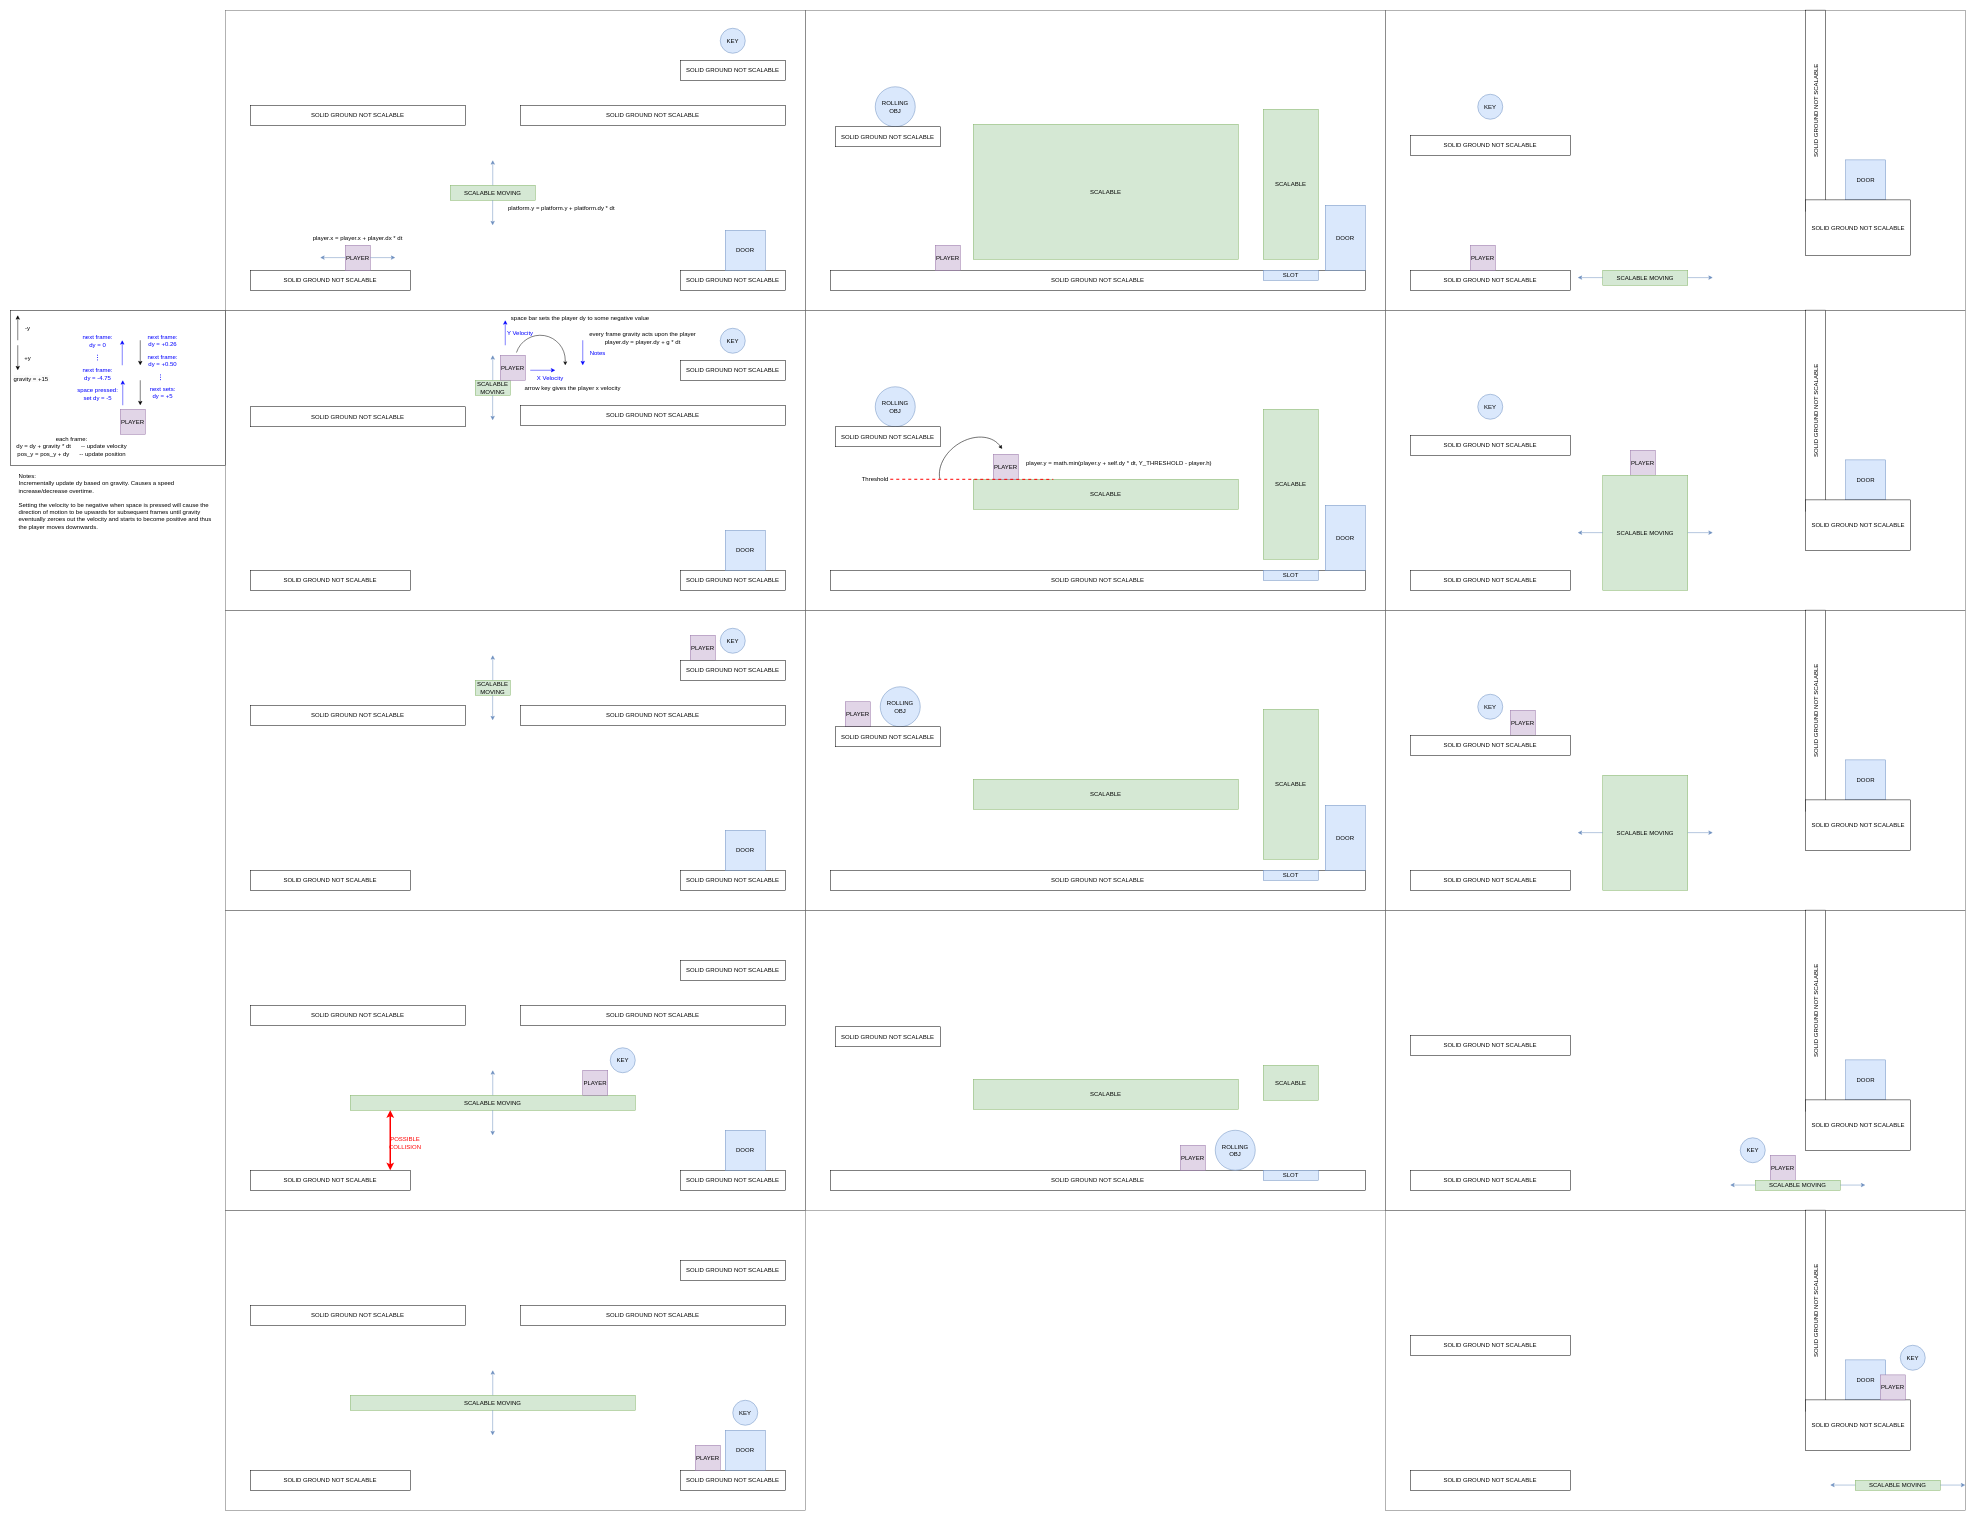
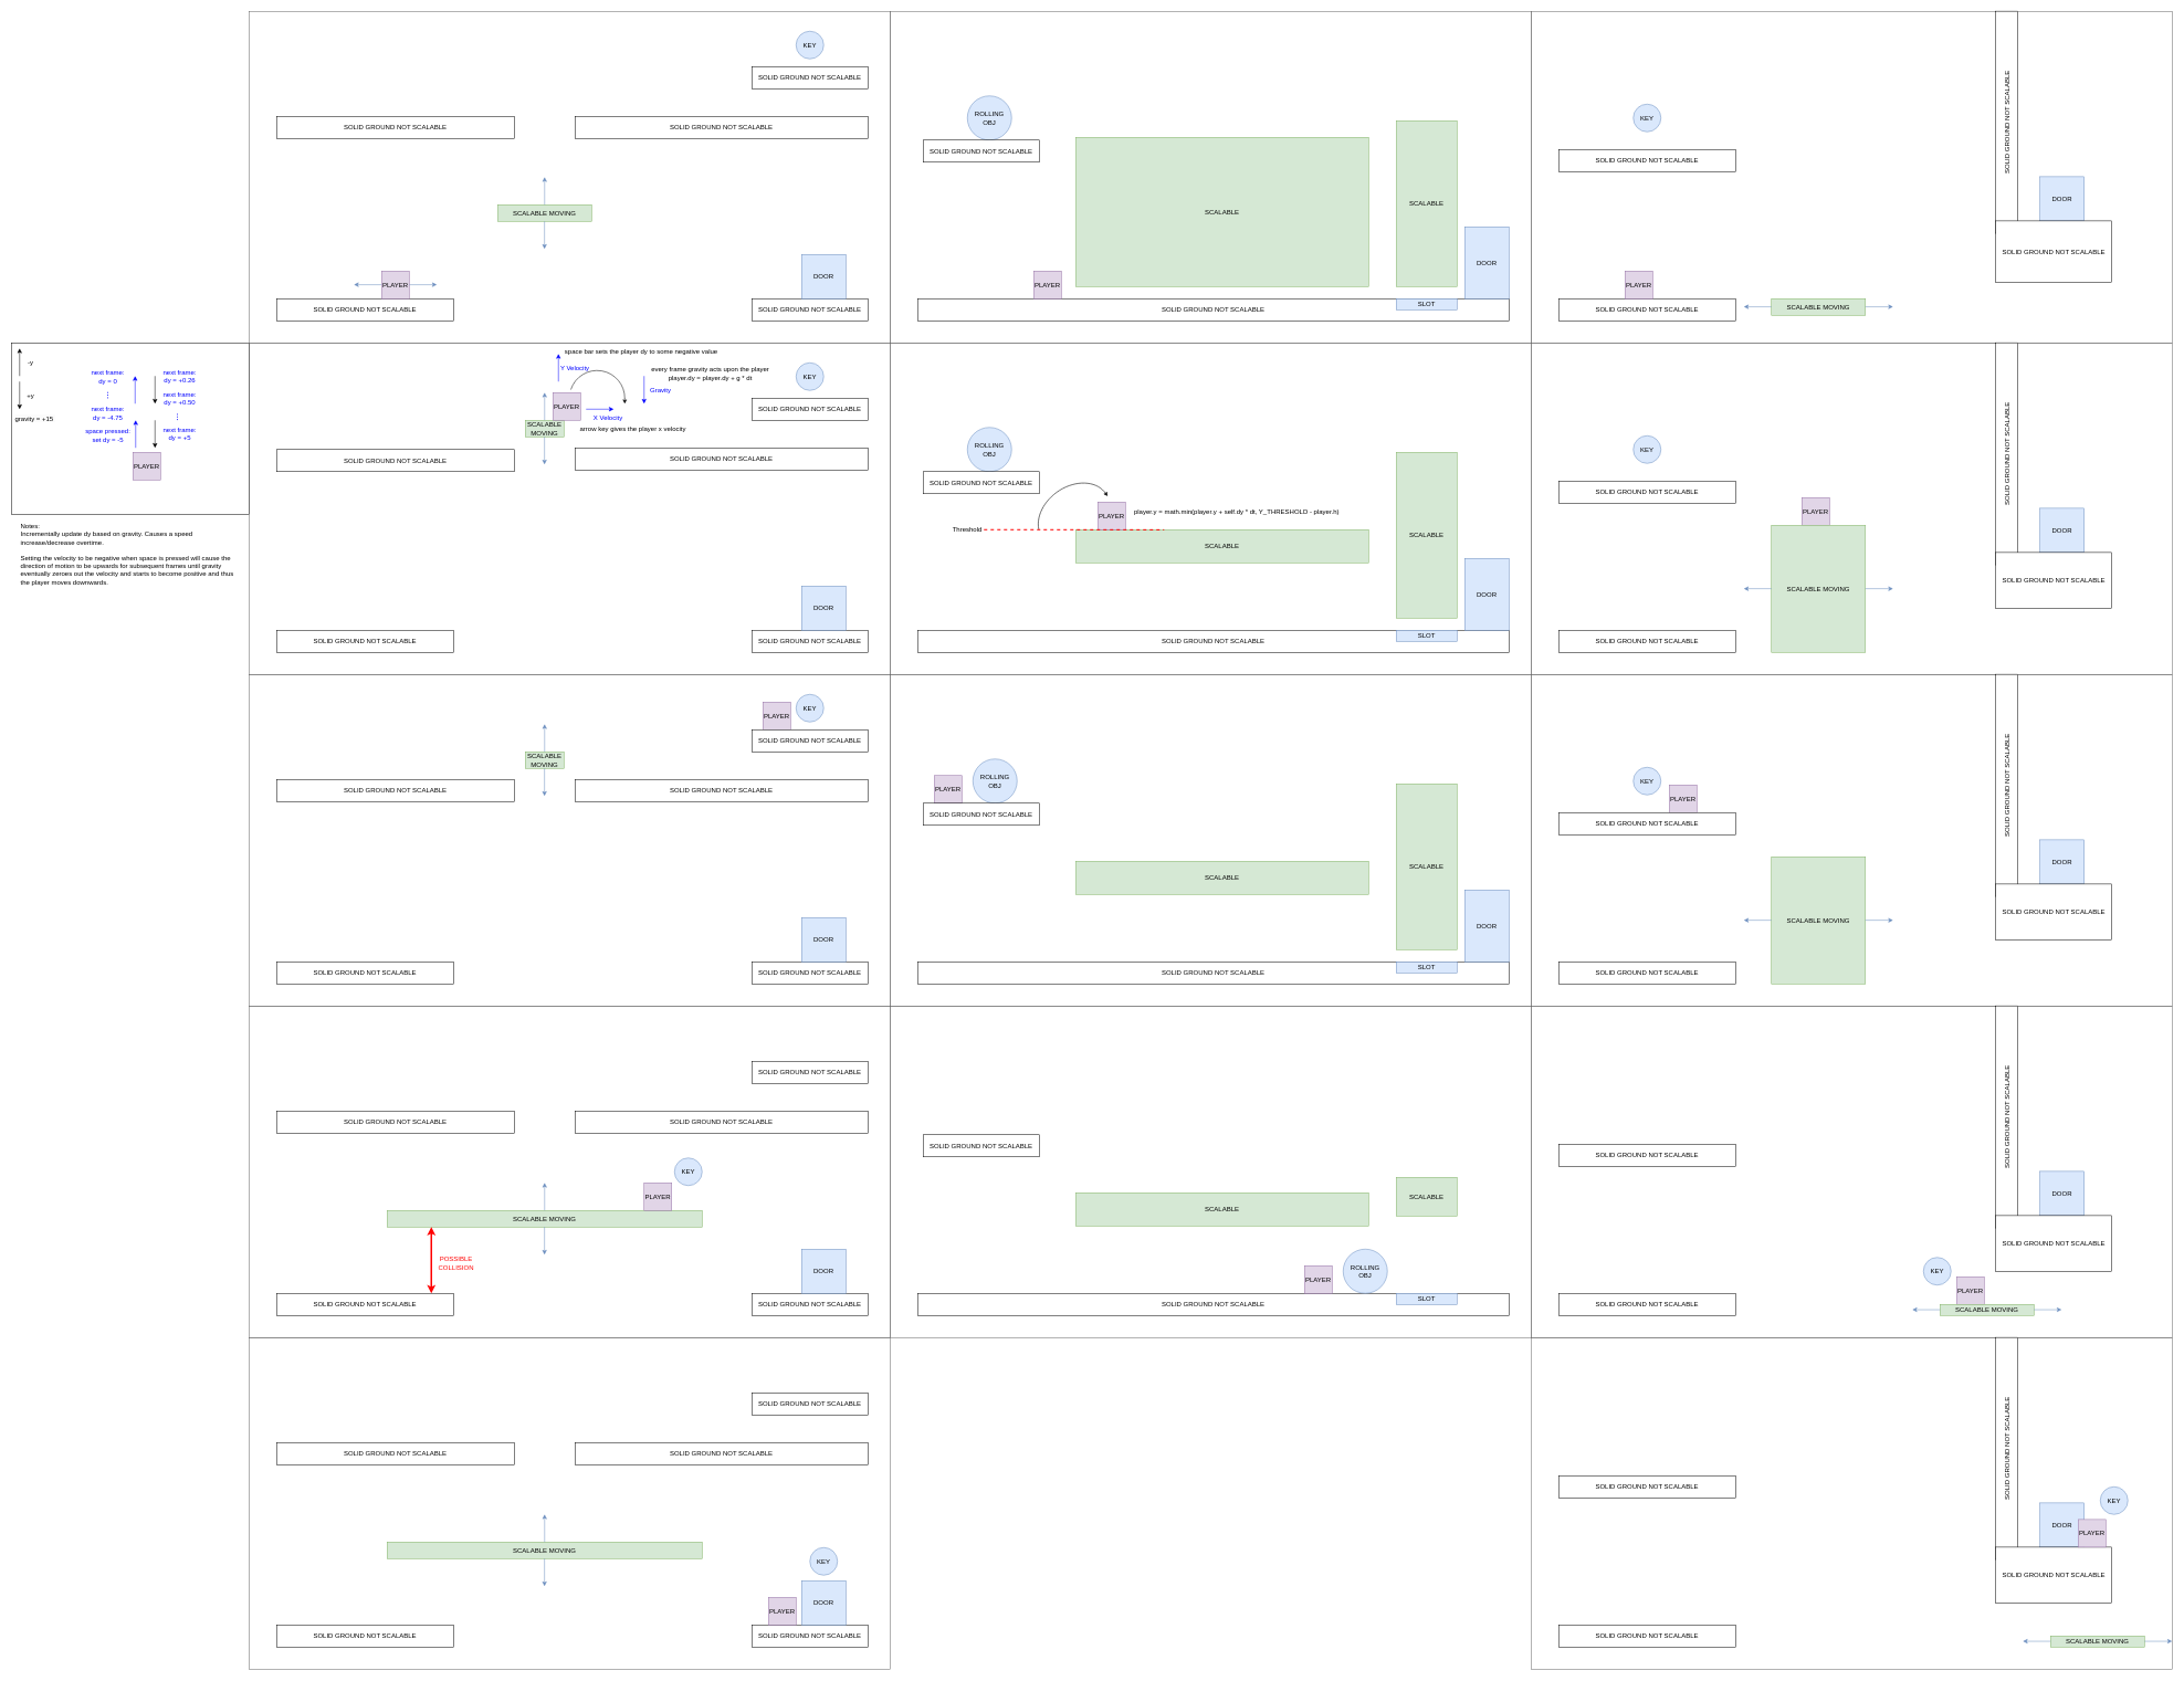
- <mxCell id="101" value="platform.y = platform.y + platform.dy * dt" style="text;html=1;strokeColor=none;fillColor=none;align=center;verticalAlign=middle;whiteSpace=wrap;rounded=0;" parent="1" vertex="1"><mxGeometry x="1000" y="400" width="245" height="30" as="geometry" /></mxCell>
- <mxCell id="100" value="player.x = player.x + player.dx * dt" style="text;html=1;strokeColor=none;fillColor=none;align=center;verticalAlign=middle;whiteSpace=wrap;rounded=0;" parent="1" vertex="1"><mxGeometry x="610" y="460" width="210" height="30" as="geometry" /></mxCell>
- <mxCell id="106" value="Notes" style="text;html=1;strokeColor=none;fillColor=none;align=center;verticalAlign=middle;whiteSpace=wrap;rounded=0;fontColor=#0000FF;" parent="1" vertex="1"><mxGeometry x="1165" y="690" width="60" height="30" as="geometry" /></mxCell>
+ <mxCell id="106" value="Gravity" style="text;html=1;strokeColor=none;fillColor=none;align=center;verticalAlign=middle;whiteSpace=wrap;rounded=0;fontColor=#0000FF;" parent="1" vertex="1"><mxGeometry x="1165" y="690" width="60" height="30" as="geometry" /></mxCell>
- <mxCell id="130" value="next sets:&lt;br&gt;dy = +5" style="text;html=1;strokeColor=none;fillColor=none;align=center;verticalAlign=middle;whiteSpace=wrap;rounded=0;fontColor=#0000FF;" parent="1" vertex="1"><mxGeometry x="280" y="760" width="90" height="47" as="geometry" /></mxCell>
+ <mxCell id="130" value="next frame:&lt;br&gt;dy = +5" style="text;html=1;strokeColor=none;fillColor=none;align=center;verticalAlign=middle;whiteSpace=wrap;rounded=0;fontColor=#0000FF;" parent="1" vertex="1"><mxGeometry x="280" y="760" width="90" height="47" as="geometry" /></mxCell>
- <mxCell id="124" value="&lt;font color=&quot;#000000&quot;&gt;each frame:&lt;br&gt;dy = dy + gravity * dt&amp;nbsp; &amp;nbsp; &amp;nbsp; -- update velocity&lt;br&gt;pos_y = pos_y + dy&amp;nbsp;&amp;nbsp;&amp;nbsp; &amp;nbsp; -- update position&lt;/font&gt;" style="text;html=1;strokeColor=none;fillColor=none;align=center;verticalAlign=middle;whiteSpace=wrap;rounded=0;fontColor=#0000FF;" parent="1" vertex="1"><mxGeometry x="20" y="868" width="246" height="47" as="geometry" /></mxCell>
- <mxCell id="97" value="POSSIBLE COLLISION" style="text;html=1;strokeColor=none;fillColor=none;align=center;verticalAlign=middle;whiteSpace=wrap;rounded=0;fontColor=#FF0000;" parent="1" vertex="1"><mxGeometry x="765" y="2270" width="90" height="30" as="geometry" /></mxCell>
+ <mxCell id="97" value="POSSIBLE COLLISION" style="text;html=1;strokeColor=none;fillColor=none;align=center;verticalAlign=middle;whiteSpace=wrap;rounded=0;fontColor=#FF0000;" parent="1" vertex="1"><mxGeometry x="780" y="2270" width="90" height="30" as="geometry" /></mxCell>
